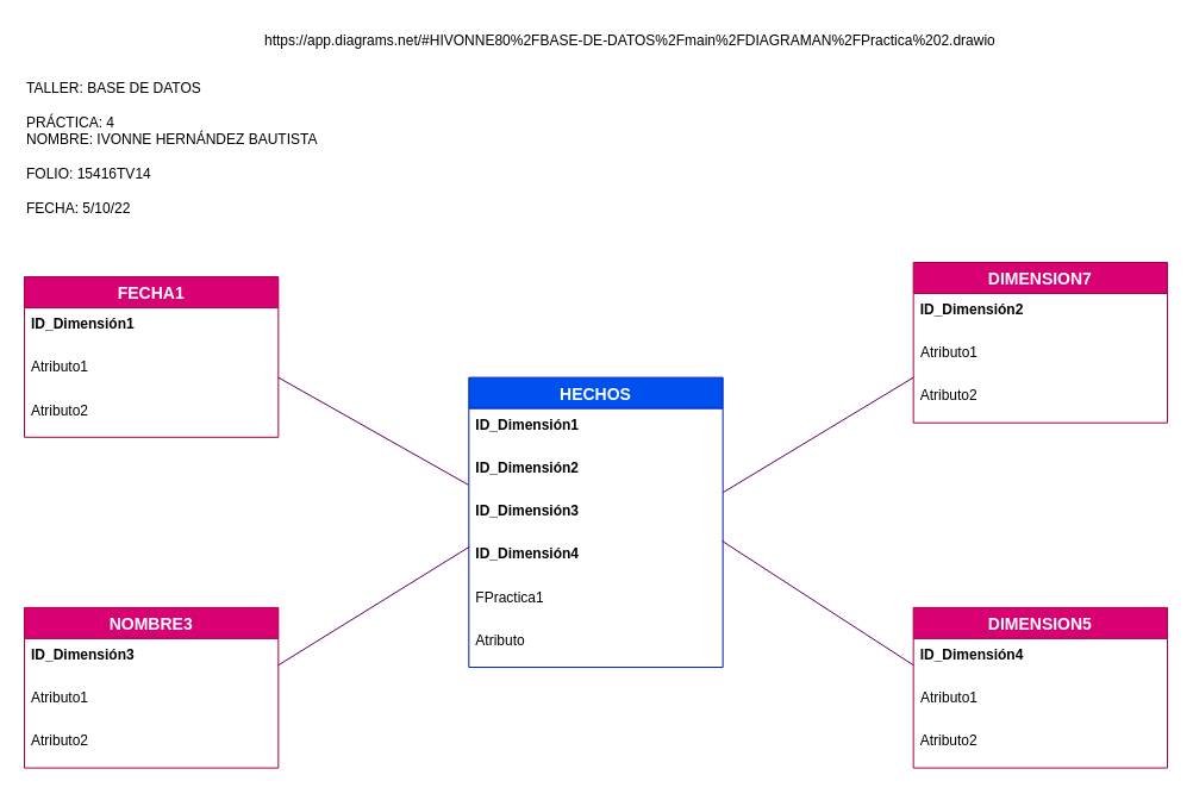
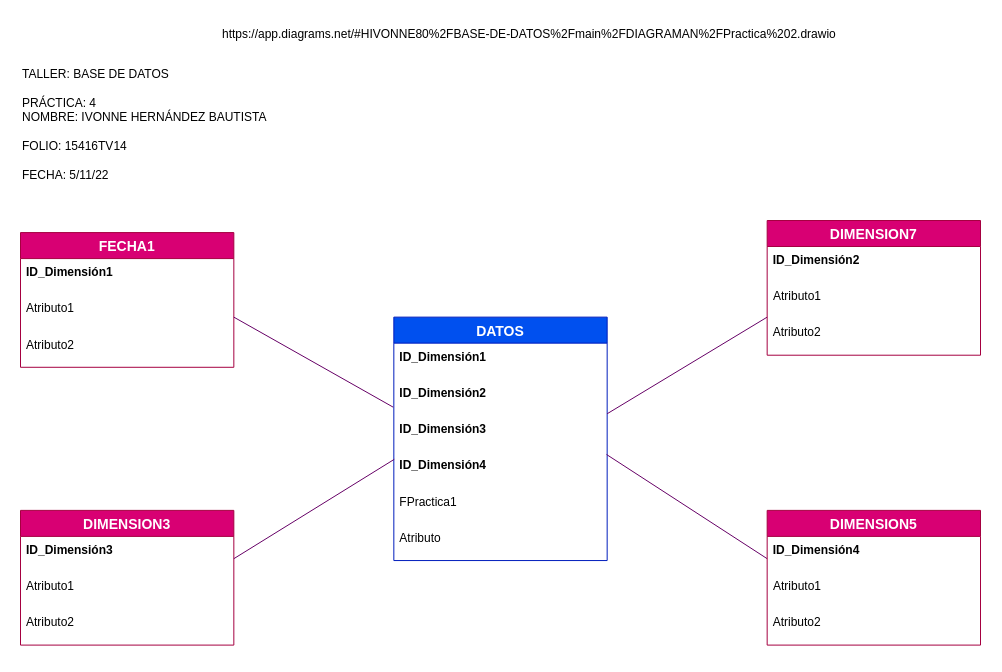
- <mxCell id="30" value="TALLER: BASE DE DATOS&lt;br/&gt;&lt;br&gt;PRÁCTICA: 4&lt;br&gt;NOMBRE: IVONNE HERNÁNDEZ BAUTISTA&lt;br/&gt;&lt;br&gt;FOLIO: 15416TV14&lt;br/&gt;&lt;br&gt;FECHA: 5/10/22" style="text;whiteSpace=wrap;html=1;" vertex="1" parent="1"><mxGeometry x="20" y="60" width="290" height="140" as="geometry" /></mxCell>
+ <mxCell id="30" value="TALLER: BASE DE DATOS&lt;br/&gt;&lt;br&gt;PRÁCTICA: 4&lt;br&gt;NOMBRE: IVONNE HERNÁNDEZ BAUTISTA&lt;br/&gt;&lt;br&gt;FOLIO: 15416TV14&lt;br/&gt;&lt;br&gt;FECHA: 5/11/22" style="text;whiteSpace=wrap;html=1;" vertex="1" parent="1"><mxGeometry x="20" y="60" width="290" height="140" as="geometry" /></mxCell>
- <mxCell id="3" value="HECHOS" style="swimlane;fontStyle=1;childLayout=stackLayout;horizontal=1;startSize=26;horizontalStack=0;resizeParent=1;resizeParentMax=0;resizeLast=0;collapsible=1;marginBottom=0;align=center;fontSize=14;fillColor=#0050ef;strokeColor=#001DBC;fontColor=#ffffff;" vertex="1" parent="2"><mxGeometry x="373.333" y="96.629" width="213.333" height="243.416" as="geometry" /></mxCell>
+ <mxCell id="3" value="DATOS" style="swimlane;fontStyle=1;childLayout=stackLayout;horizontal=1;startSize=26;horizontalStack=0;resizeParent=1;resizeParentMax=0;resizeLast=0;collapsible=1;marginBottom=0;align=center;fontSize=14;fillColor=#0050ef;strokeColor=#001DBC;fontColor=#ffffff;" vertex="1" parent="2"><mxGeometry x="373.333" y="96.629" width="213.333" height="243.416" as="geometry" /></mxCell>
- <mxCell id="14" value="NOMBRE3" style="swimlane;fontStyle=1;childLayout=stackLayout;horizontal=1;startSize=26;horizontalStack=0;resizeParent=1;resizeParentMax=0;resizeLast=0;collapsible=1;marginBottom=0;align=center;fontSize=14;fillColor=#d80073;strokeColor=#A50040;fontColor=#ffffff;" vertex="1" parent="2"><mxGeometry y="289.888" width="213.333" height="134.708" as="geometry" /></mxCell>
+ <mxCell id="14" value="DIMENSION3" style="swimlane;fontStyle=1;childLayout=stackLayout;horizontal=1;startSize=26;horizontalStack=0;resizeParent=1;resizeParentMax=0;resizeLast=0;collapsible=1;marginBottom=0;align=center;fontSize=14;fillColor=#d80073;strokeColor=#A50040;fontColor=#ffffff;" vertex="1" parent="2"><mxGeometry y="289.888" width="213.333" height="134.708" as="geometry" /></mxCell>
